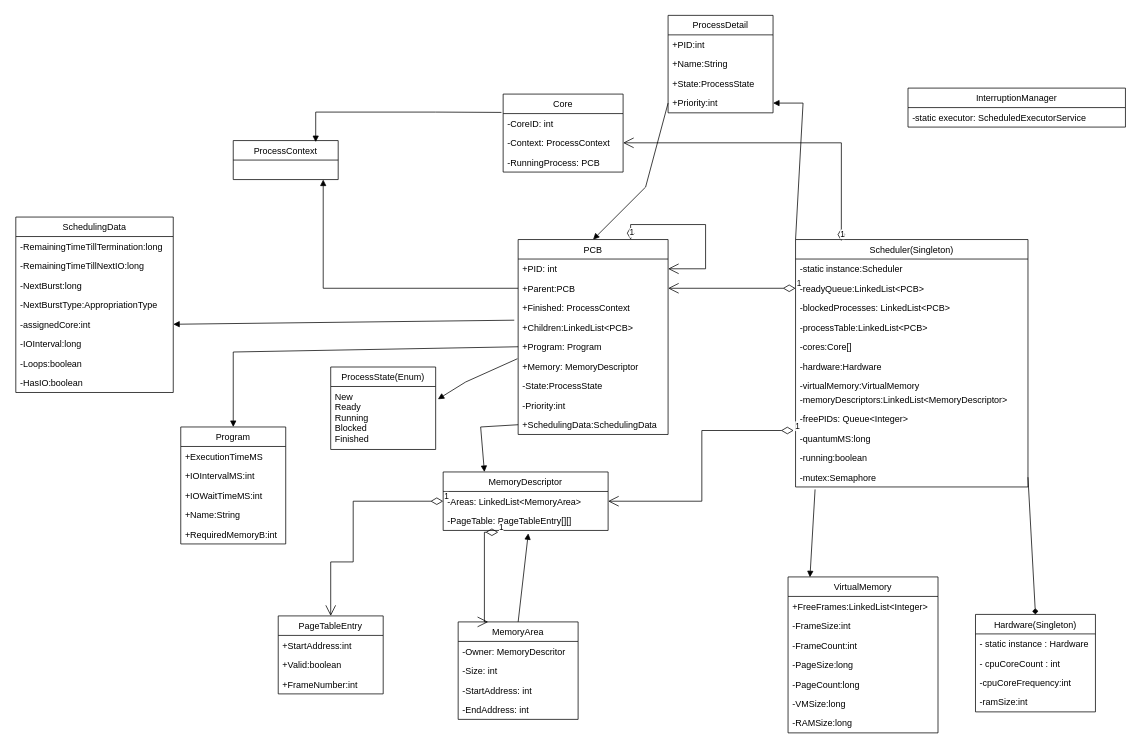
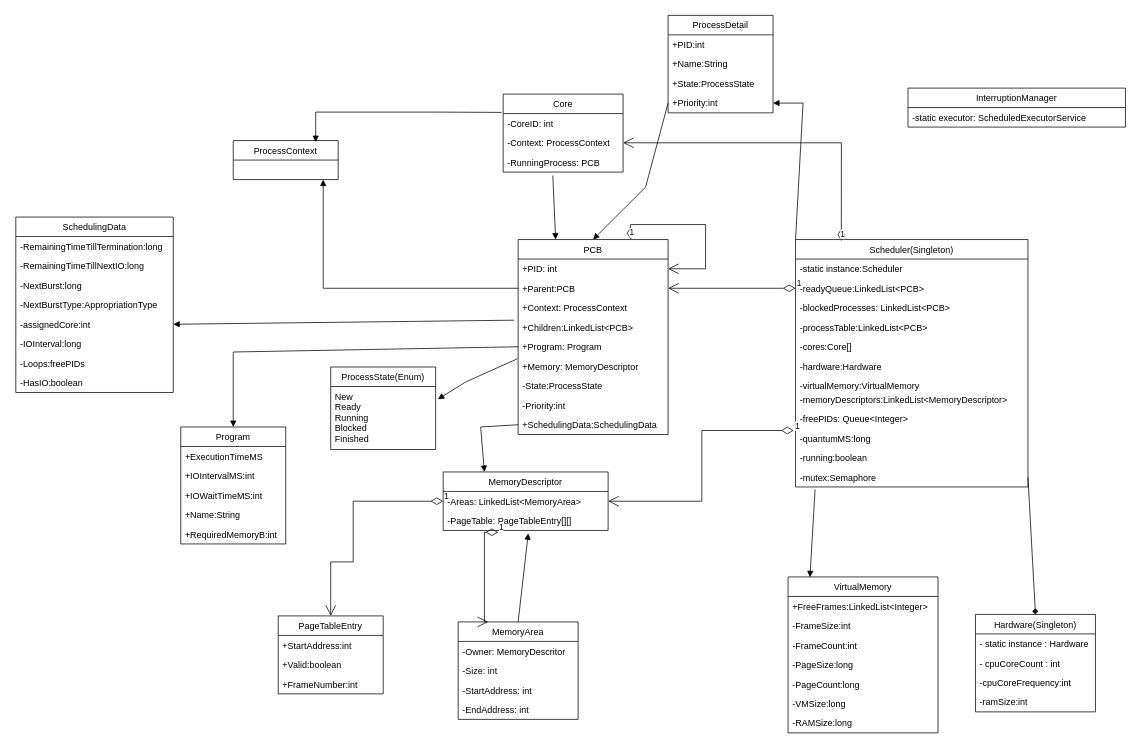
+ <mxCell id="89" value="" style="html=1;verticalAlign=bottom;endArrow=block;rounded=0;entryX=0.25;entryY=0;entryDx=0;entryDy=0;exitX=0.414;exitY=1.181;exitDx=0;exitDy=0;exitPerimeter=0;" edge="1" parent="1" source="5" target="21"><mxGeometry width="80" relative="1" as="geometry"><mxPoint x="730" y="273" as="sourcePoint" /><mxPoint x="530" y="162" as="targetPoint" /><Array as="points" /></mxGeometry></mxCell>
- <mxCell id="24" value="+Finished: ProcessContext" style="text;strokeColor=none;fillColor=none;align=left;verticalAlign=top;spacingLeft=4;spacingRight=4;overflow=hidden;rotatable=0;points=[[0,0.5],[1,0.5]];portConstraint=eastwest;" vertex="1" parent="21"><mxGeometry y="78" width="200" height="26" as="geometry" /></mxCell>
+ <mxCell id="24" value="+Context: ProcessContext" style="text;strokeColor=none;fillColor=none;align=left;verticalAlign=top;spacingLeft=4;spacingRight=4;overflow=hidden;rotatable=0;points=[[0,0.5],[1,0.5]];portConstraint=eastwest;" vertex="1" parent="21"><mxGeometry y="78" width="200" height="26" as="geometry" /></mxCell>
- <mxCell id="83" value="-Loops:boolean" style="text;strokeColor=none;fillColor=none;align=left;verticalAlign=top;spacingLeft=4;spacingRight=4;overflow=hidden;rotatable=0;points=[[0,0.5],[1,0.5]];portConstraint=eastwest;" vertex="1" parent="76"><mxGeometry y="182" width="210" height="26" as="geometry" /></mxCell>
+ <mxCell id="83" value="-Loops:freePIDs" style="text;strokeColor=none;fillColor=none;align=left;verticalAlign=top;spacingLeft=4;spacingRight=4;overflow=hidden;rotatable=0;points=[[0,0.5],[1,0.5]];portConstraint=eastwest;" vertex="1" parent="76"><mxGeometry y="182" width="210" height="26" as="geometry" /></mxCell>
